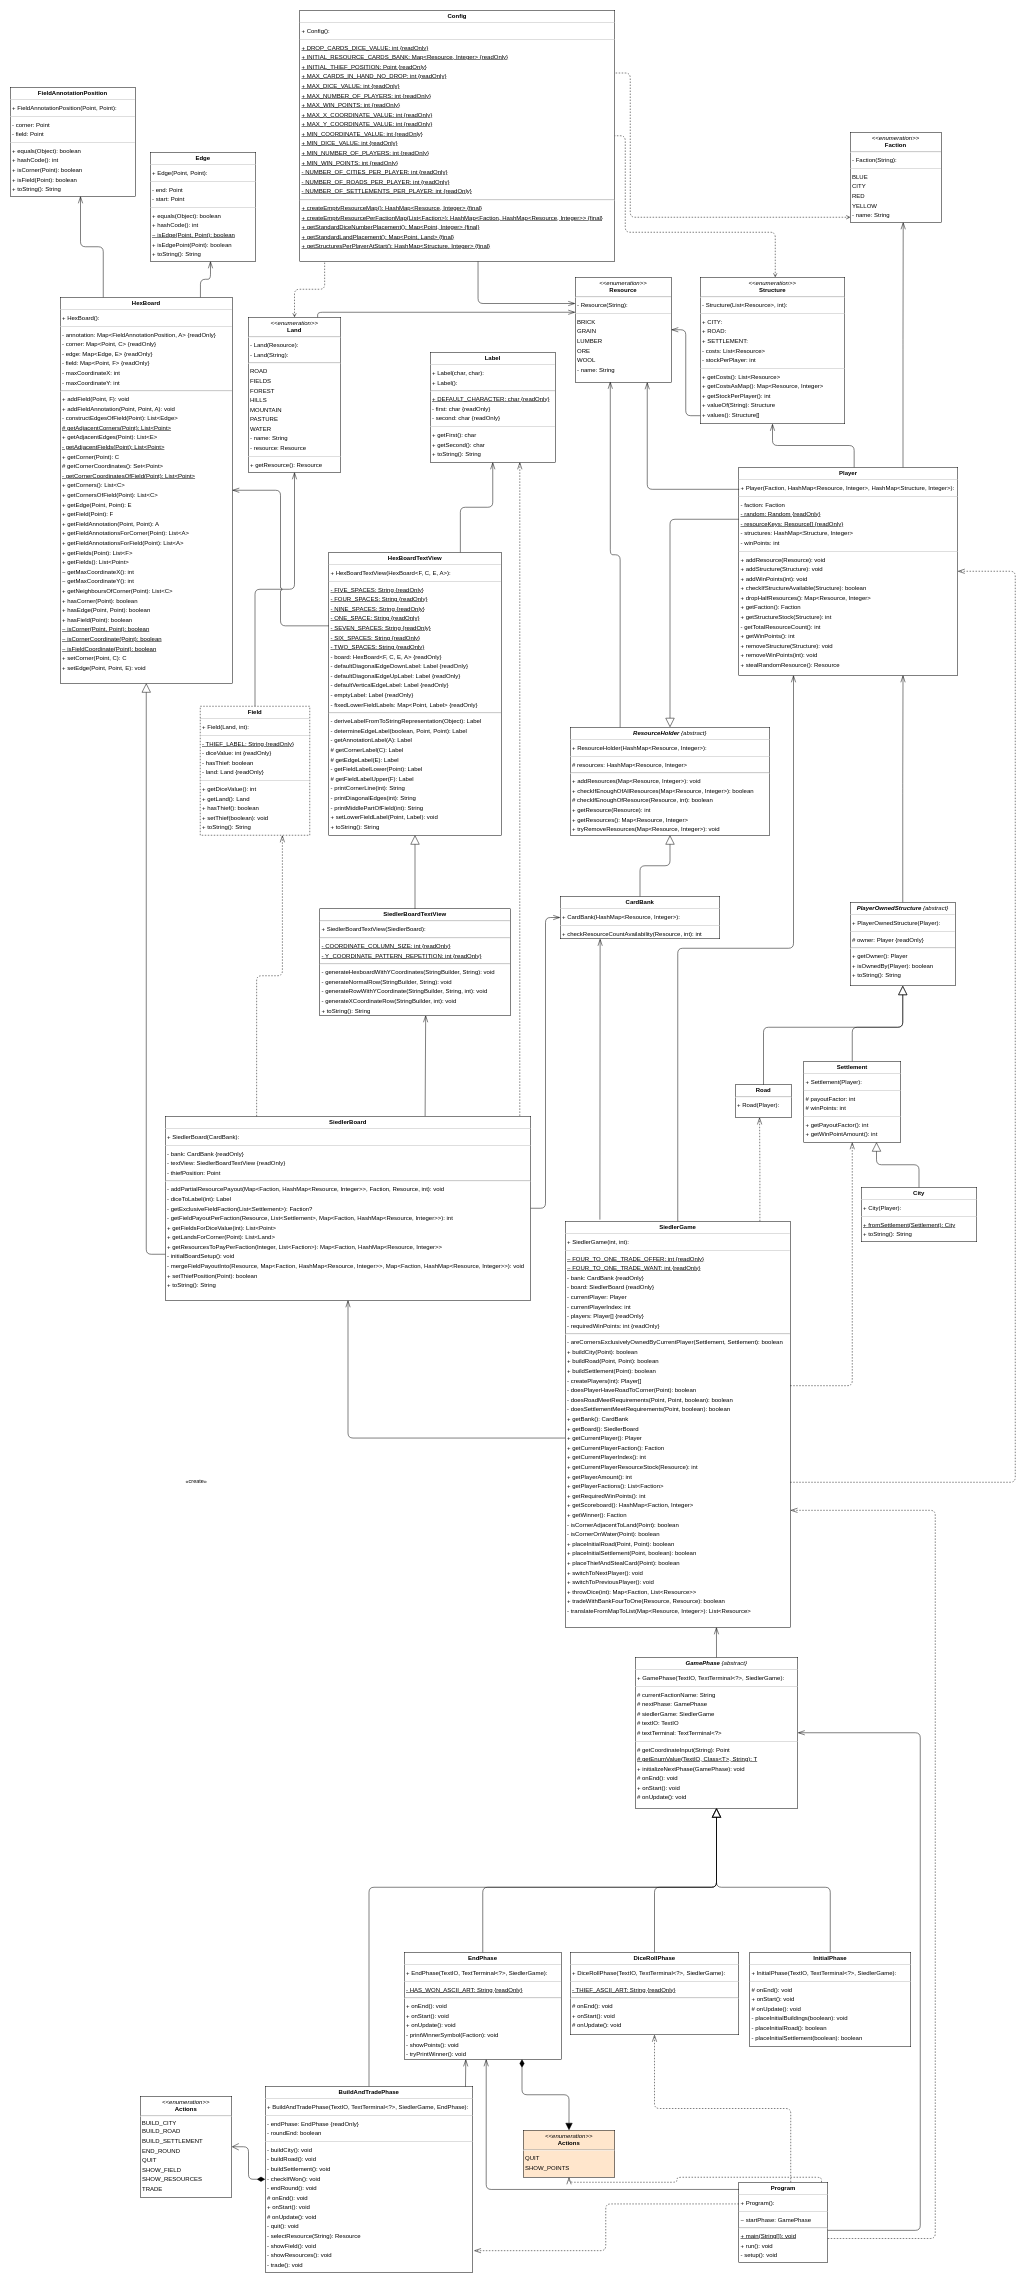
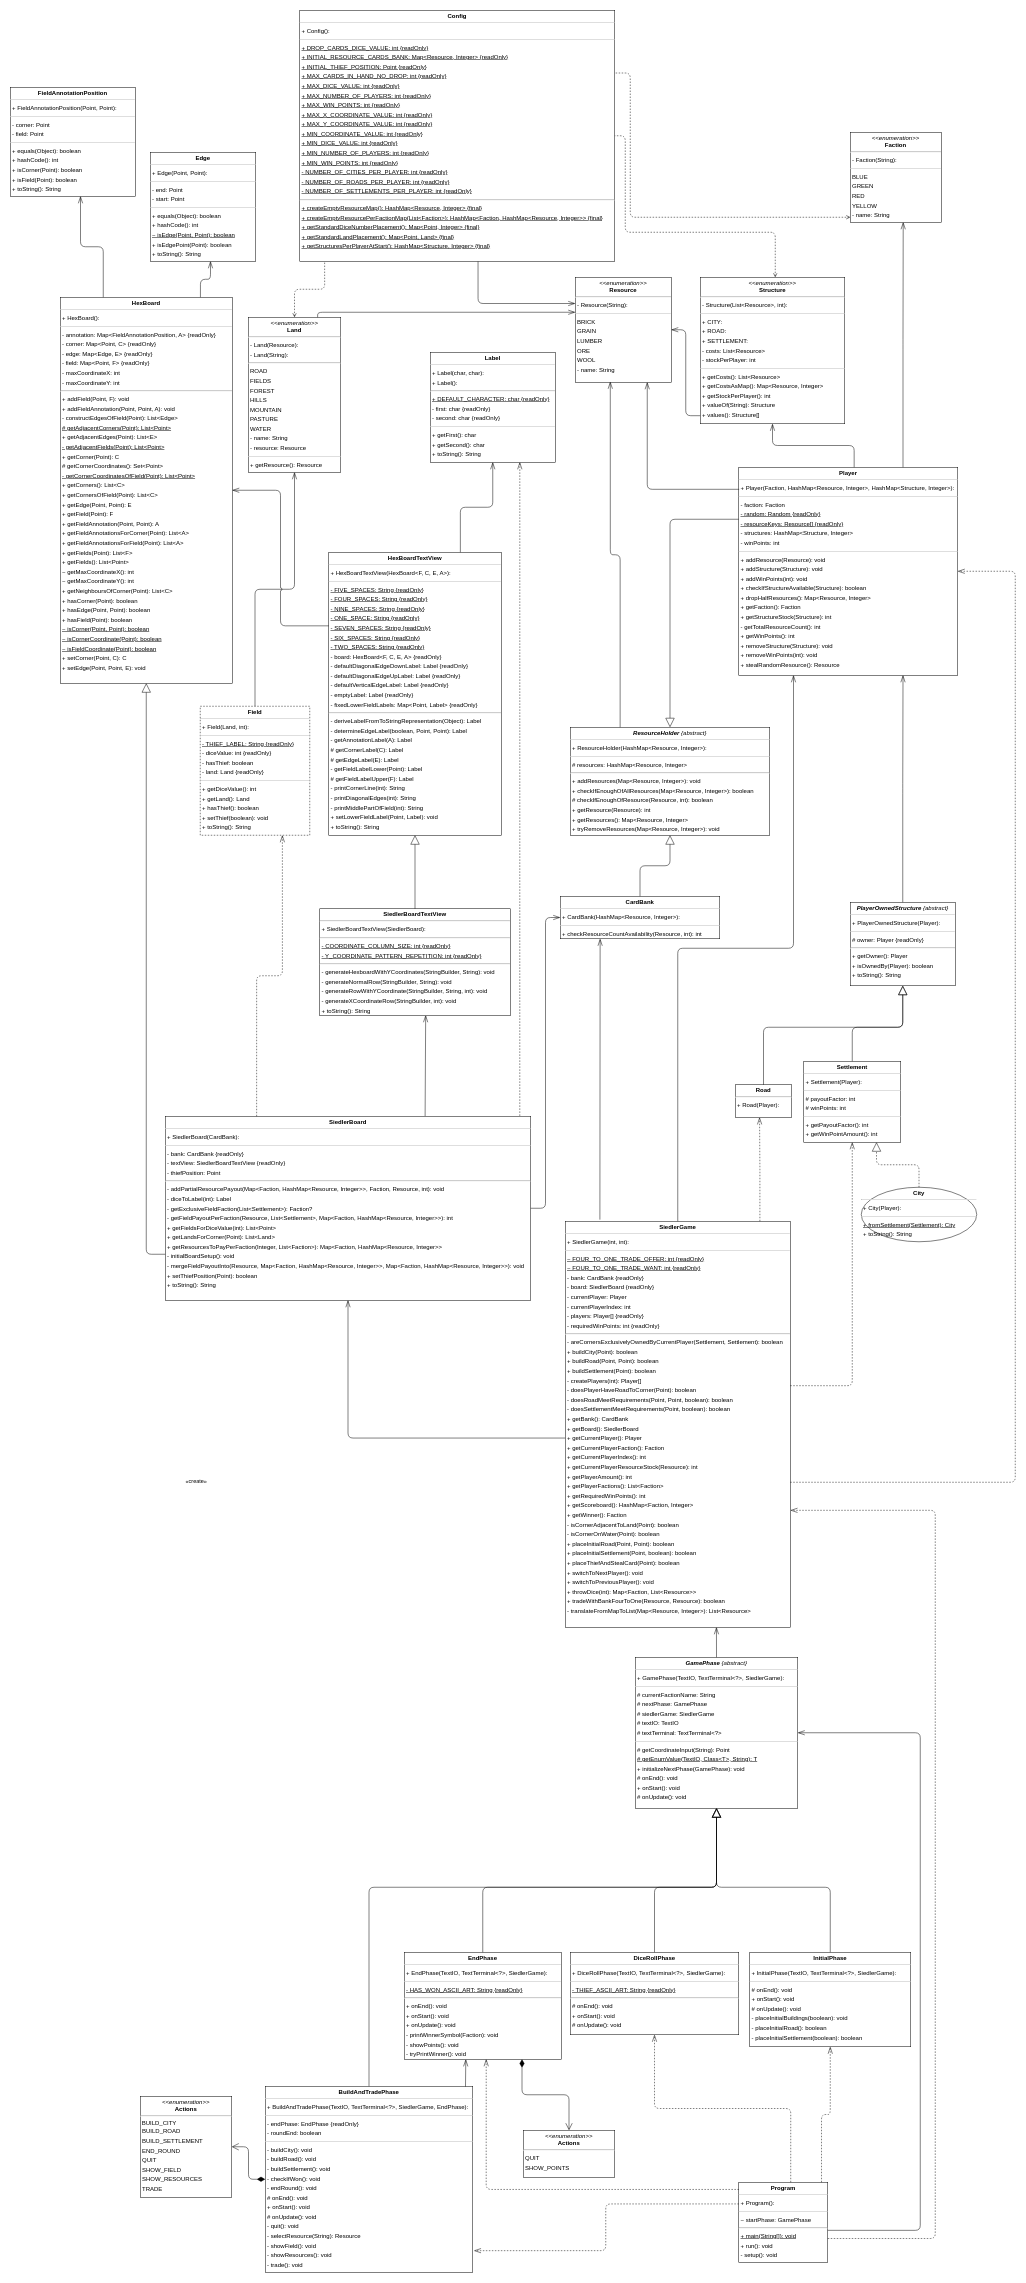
- <mxCell id="12" value="&lt;p style=&quot;margin: 4px 0px 0px; text-align: center; font-size: 12px;&quot;&gt;&lt;i style=&quot;font-size: 12px;&quot;&gt;&amp;lt;&amp;lt;enumeration&amp;gt;&amp;gt;&lt;/i&gt;&lt;br style=&quot;font-size: 12px;&quot;&gt;&lt;b style=&quot;font-size: 12px;&quot;&gt;Faction&lt;/b&gt;&lt;/p&gt;&lt;hr style=&quot;font-size: 12px;&quot;&gt;&lt;p style=&quot;margin: 0px 0px 0px 4px; line-height: 1.6; font-size: 12px;&quot;&gt;- Faction(String): &lt;/p&gt;&lt;hr style=&quot;font-size: 12px;&quot;&gt;&lt;p style=&quot;margin: 0px 0px 0px 4px; line-height: 1.6; font-size: 12px;&quot;&gt;BLUE&lt;br style=&quot;font-size: 12px;&quot;&gt;CITY&lt;br style=&quot;font-size: 12px;&quot;&gt;RED&lt;br style=&quot;font-size: 12px;&quot;&gt;YELLOW&lt;br style=&quot;font-size: 12px;&quot;&gt;- name: String&lt;/p&gt;" style="verticalAlign=top;align=left;overflow=fill;fontSize=12;fontFamily=Helvetica;html=1;rounded=0;shadow=0;comic=0;labelBackgroundColor=none;strokeWidth=1;" parent="1" vertex="1"><mxGeometry x="1700" y="264" width="182" height="180" as="geometry" /></mxCell>
+ <mxCell id="12" value="&lt;p style=&quot;margin: 4px 0px 0px; text-align: center; font-size: 12px;&quot;&gt;&lt;i style=&quot;font-size: 12px;&quot;&gt;&amp;lt;&amp;lt;enumeration&amp;gt;&amp;gt;&lt;/i&gt;&lt;br style=&quot;font-size: 12px;&quot;&gt;&lt;b style=&quot;font-size: 12px;&quot;&gt;Faction&lt;/b&gt;&lt;/p&gt;&lt;hr style=&quot;font-size: 12px;&quot;&gt;&lt;p style=&quot;margin: 0px 0px 0px 4px; line-height: 1.6; font-size: 12px;&quot;&gt;- Faction(String): &lt;/p&gt;&lt;hr style=&quot;font-size: 12px;&quot;&gt;&lt;p style=&quot;margin: 0px 0px 0px 4px; line-height: 1.6; font-size: 12px;&quot;&gt;BLUE&lt;br style=&quot;font-size: 12px;&quot;&gt;GREEN&lt;br style=&quot;font-size: 12px;&quot;&gt;RED&lt;br style=&quot;font-size: 12px;&quot;&gt;YELLOW&lt;br style=&quot;font-size: 12px;&quot;&gt;- name: String&lt;/p&gt;" style="verticalAlign=top;align=left;overflow=fill;fontSize=12;fontFamily=Helvetica;html=1;rounded=0;shadow=0;comic=0;labelBackgroundColor=none;strokeWidth=1;" parent="1" vertex="1"><mxGeometry x="1700" y="264" width="182" height="180" as="geometry" /></mxCell>
- <mxCell id="72" value="" style="endArrow=block;endSize=16;endFill=0;html=1;rounded=1;exitX=0.5;exitY=0;exitDx=0;exitDy=0;entryX=0.75;entryY=1;entryDx=0;entryDy=0;edgeStyle=orthogonalEdgeStyle;" edge="1" parent="1" source="7" target="27"><mxGeometry width="160" relative="1" as="geometry"><mxPoint x="2187.6" y="2410" as="sourcePoint" /><mxPoint x="1740" y="2344" as="targetPoint" /></mxGeometry></mxCell>
+ <mxCell id="72" value="" style="endArrow=block;endSize=16;endFill=0;html=1;rounded=1;exitX=0.5;exitY=0;exitDx=0;exitDy=0;entryX=0.75;entryY=1;entryDx=0;entryDy=0;edgeStyle=orthogonalEdgeStyle;dashed=1;" edge="1" parent="1" source="7" target="27"><mxGeometry width="160" relative="1" as="geometry"><mxPoint x="2187.6" y="2410" as="sourcePoint" /><mxPoint x="1740" y="2344" as="targetPoint" /></mxGeometry></mxCell>
- <mxCell id="7" value="&lt;p style=&quot;margin: 4px 0px 0px; text-align: center; font-size: 12px;&quot;&gt;&lt;b style=&quot;font-size: 12px;&quot;&gt;City&lt;/b&gt;&lt;/p&gt;&lt;hr style=&quot;font-size: 12px;&quot;&gt;&lt;p style=&quot;margin: 0px 0px 0px 4px; line-height: 1.6; font-size: 12px;&quot;&gt;+ City(Player): &lt;/p&gt;&lt;hr style=&quot;font-size: 12px;&quot;&gt;&lt;p style=&quot;margin: 0px 0px 0px 4px; line-height: 1.6; font-size: 12px;&quot;&gt;&lt;u&gt;+ fromSettlement(Settlement): City&lt;/u&gt;&lt;br style=&quot;font-size: 12px;&quot;&gt;+ toString(): String&lt;/p&gt;" style="verticalAlign=top;align=left;overflow=fill;fontSize=12;fontFamily=Helvetica;html=1;rounded=0;shadow=0;comic=0;labelBackgroundColor=none;strokeWidth=1;" parent="1" vertex="1"><mxGeometry x="1722" y="2374" width="231" height="109" as="geometry" /></mxCell>
+ <mxCell id="7" value="&lt;p style=&quot;margin: 4px 0px 0px; text-align: center; font-size: 12px;&quot;&gt;&lt;b style=&quot;font-size: 12px;&quot;&gt;City&lt;/b&gt;&lt;/p&gt;&lt;hr style=&quot;font-size: 12px;&quot;&gt;&lt;p style=&quot;margin: 0px 0px 0px 4px; line-height: 1.6; font-size: 12px;&quot;&gt;+ City(Player): &lt;/p&gt;&lt;hr style=&quot;font-size: 12px;&quot;&gt;&lt;p style=&quot;margin: 0px 0px 0px 4px; line-height: 1.6; font-size: 12px;&quot;&gt;&lt;u&gt;+ fromSettlement(Settlement): City&lt;/u&gt;&lt;br style=&quot;font-size: 12px;&quot;&gt;+ toString(): String&lt;/p&gt;" style="ellipse;verticalAlign=top;align=left;overflow=fill;fontSize=12;fontFamily=Helvetica;html=1;shadow=0;comic=0;labelBackgroundColor=none;strokeWidth=1;" parent="1" vertex="1"><mxGeometry x="1722" y="2374" width="231" height="109" as="geometry" /></mxCell>
- <mxCell id="66" value="" style="endArrow=block;html=1;endSize=12;startArrow=diamondThin;startSize=14;startFill=1;edgeStyle=orthogonalEdgeStyle;align=left;verticalAlign=bottom;rounded=1;exitX=0.75;exitY=1;exitDx=0;exitDy=0;entryX=0.5;entryY=0;entryDx=0;entryDy=0;" edge="1" parent="1" source="11" target="3"><mxGeometry x="-1" y="3" relative="1" as="geometry"><mxPoint x="1230" y="4164" as="sourcePoint" /><mxPoint x="1390" y="4164" as="targetPoint" /></mxGeometry></mxCell>
+ <mxCell id="66" value="" style="endArrow=open;html=1;endSize=12;startArrow=diamondThin;startSize=14;startFill=1;edgeStyle=orthogonalEdgeStyle;align=left;verticalAlign=bottom;rounded=1;exitX=0.75;exitY=1;exitDx=0;exitDy=0;entryX=0.5;entryY=0;entryDx=0;entryDy=0;" edge="1" parent="1" source="11" target="3"><mxGeometry x="-1" y="3" relative="1" as="geometry"><mxPoint x="1230" y="4164" as="sourcePoint" /><mxPoint x="1390" y="4164" as="targetPoint" /></mxGeometry></mxCell>
- <mxCell id="3" value="&lt;p style=&quot;margin: 4px 0px 0px; text-align: center; font-size: 12px;&quot;&gt;&lt;i style=&quot;font-size: 12px;&quot;&gt;&amp;lt;&amp;lt;enumeration&amp;gt;&amp;gt;&lt;/i&gt;&lt;br style=&quot;font-size: 12px;&quot;&gt;&lt;b style=&quot;font-size: 12px;&quot;&gt;Actions&lt;/b&gt;&lt;/p&gt;&lt;hr style=&quot;font-size: 12px;&quot;&gt;&lt;p style=&quot;margin: 0px 0px 0px 4px; line-height: 1.6; font-size: 12px;&quot;&gt;QUIT&lt;br style=&quot;font-size: 12px;&quot;&gt;&lt;/p&gt;&lt;p style=&quot;margin: 0px 0px 0px 4px; line-height: 1.6; font-size: 12px;&quot;&gt;SHOW_POINTS&lt;/p&gt;" style="verticalAlign=top;align=left;overflow=fill;fontSize=12;fontFamily=Helvetica;html=1;rounded=0;shadow=0;comic=0;labelBackgroundColor=none;strokeWidth=1;fillColor=#ffe6cc;" parent="1" vertex="1"><mxGeometry x="1046" y="4260" width="183" height="94" as="geometry" /></mxCell>
+ <mxCell id="3" value="&lt;p style=&quot;margin: 4px 0px 0px; text-align: center; font-size: 12px;&quot;&gt;&lt;i style=&quot;font-size: 12px;&quot;&gt;&amp;lt;&amp;lt;enumeration&amp;gt;&amp;gt;&lt;/i&gt;&lt;br style=&quot;font-size: 12px;&quot;&gt;&lt;b style=&quot;font-size: 12px;&quot;&gt;Actions&lt;/b&gt;&lt;/p&gt;&lt;hr style=&quot;font-size: 12px;&quot;&gt;&lt;p style=&quot;margin: 0px 0px 0px 4px; line-height: 1.6; font-size: 12px;&quot;&gt;QUIT&lt;br style=&quot;font-size: 12px;&quot;&gt;&lt;/p&gt;&lt;p style=&quot;margin: 0px 0px 0px 4px; line-height: 1.6; font-size: 12px;&quot;&gt;SHOW_POINTS&lt;/p&gt;" style="verticalAlign=top;align=left;overflow=fill;fontSize=12;fontFamily=Helvetica;html=1;rounded=0;shadow=0;comic=0;labelBackgroundColor=none;strokeWidth=1;" parent="1" vertex="1"><mxGeometry x="1046" y="4260" width="183" height="94" as="geometry" /></mxCell>
- <mxCell id="51" value="" style="rounded=1;edgeStyle=orthogonalEdgeStyle;dashed=1;startArrow=none;endArrow=openThin;endSize=12;strokeColor=default;exitX=0.930;exitY=0.000;exitDx=0;exitDy=0;fontSize=11;sketch=0;shadow=0;fontColor=default;labelBackgroundColor=default;html=1;labelPosition=left;verticalLabelPosition=middle;align=right;verticalAlign=middle;" parent="1" source="23" target="3" edge="1"><mxGeometry width="50" height="50" relative="1" as="geometry" /></mxCell>
+ <mxCell id="51" value="" style="rounded=1;edgeStyle=orthogonalEdgeStyle;dashed=1;startArrow=none;endArrow=openThin;endSize=12;strokeColor=default;exitX=0.930;exitY=0.000;exitDx=0;exitDy=0;entryX=0.500;entryY=1.000;entryDx=0;entryDy=0;fontSize=11;sketch=0;shadow=0;fontColor=default;labelBackgroundColor=default;html=1;labelPosition=left;verticalLabelPosition=middle;align=right;verticalAlign=middle;" parent="1" source="23" target="18" edge="1"><mxGeometry width="50" height="50" relative="1" as="geometry" /></mxCell>
- <mxCell id="49" value="" style="rounded=1;edgeStyle=orthogonalEdgeStyle;dashed=0;startArrow=none;endArrow=openThin;endSize=12;strokeColor=default;entryX=0.522;entryY=1.000;entryDx=0;entryDy=0;fontSize=11;sketch=0;shadow=0;fontColor=default;labelBackgroundColor=default;html=1;labelPosition=left;verticalLabelPosition=middle;align=right;verticalAlign=middle;exitX=0.002;exitY=0.09;exitDx=0;exitDy=0;exitPerimeter=0;" parent="1" source="23" target="11" edge="1"><mxGeometry width="50" height="50" relative="1" as="geometry"><mxPoint x="1500" y="4494" as="sourcePoint" /></mxGeometry></mxCell>
+ <mxCell id="49" value="" style="rounded=1;edgeStyle=orthogonalEdgeStyle;dashed=1;startArrow=none;endArrow=openThin;endSize=12;strokeColor=default;entryX=0.522;entryY=1.000;entryDx=0;entryDy=0;fontSize=11;sketch=0;shadow=0;fontColor=default;labelBackgroundColor=default;html=1;labelPosition=left;verticalLabelPosition=middle;align=right;verticalAlign=middle;exitX=0.002;exitY=0.09;exitDx=0;exitDy=0;exitPerimeter=0;" parent="1" source="23" target="11" edge="1"><mxGeometry width="50" height="50" relative="1" as="geometry"><mxPoint x="1500" y="4494" as="sourcePoint" /></mxGeometry></mxCell>
